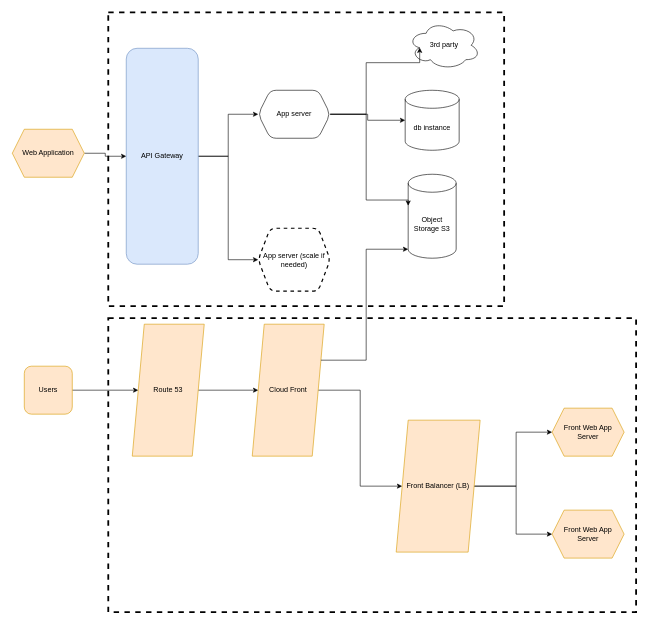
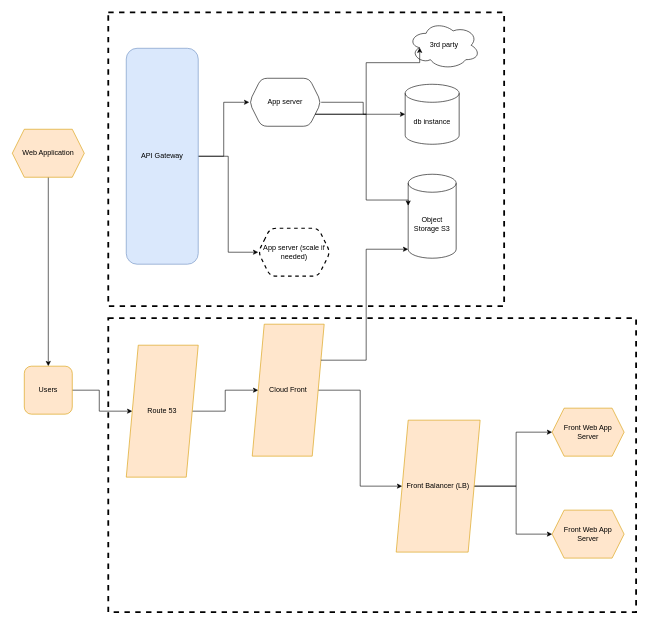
- <mxCell id="9" value="App server" style="shape=hexagon;perimeter=hexagonPerimeter2;whiteSpace=wrap;html=1;fixedSize=1;rounded=1;" vertex="1" parent="1"><mxGeometry x="430" y="150" width="120" height="80" as="geometry" /></mxCell>
+ <mxCell id="9" value="App server" style="shape=hexagon;perimeter=hexagonPerimeter2;whiteSpace=wrap;html=1;fixedSize=1;rounded=1;" vertex="1" parent="1"><mxGeometry x="415" y="130" width="120" height="80" as="geometry" /></mxCell>
- <mxCell id="12" value="db instance" style="shape=cylinder3;whiteSpace=wrap;html=1;boundedLbl=1;backgroundOutline=1;size=15;" vertex="1" parent="1"><mxGeometry x="675" y="150" width="90" height="100" as="geometry" /></mxCell>
+ <mxCell id="12" value="db instance" style="shape=cylinder3;whiteSpace=wrap;html=1;boundedLbl=1;backgroundOutline=1;size=15;" vertex="1" parent="1"><mxGeometry x="675" y="140" width="90" height="100" as="geometry" /></mxCell>
- <mxCell id="4" value="" style="edgeStyle=orthogonalEdgeStyle;rounded=0;orthogonalLoop=1;jettySize=auto;html=1;" edge="1" parent="1" source="5" target="8"><mxGeometry relative="1" as="geometry" /></mxCell>
+ <mxCell id="4" value="" style="edgeStyle=orthogonalEdgeStyle;rounded=0;orthogonalLoop=1;jettySize=auto;html=1;" edge="1" parent="1" source="5" target="16"><mxGeometry relative="1" as="geometry" /></mxCell>
- <mxCell id="10" value="App server (scale if needed)" style="shape=hexagon;perimeter=hexagonPerimeter2;whiteSpace=wrap;html=1;fixedSize=1;rounded=1;dashed=1;strokeWidth=2;" vertex="1" parent="1"><mxGeometry x="430" y="380" width="120" height="105" as="geometry" /></mxCell>
+ <mxCell id="10" value="App server (scale if needed)" style="shape=hexagon;perimeter=hexagonPerimeter2;whiteSpace=wrap;html=1;fixedSize=1;rounded=1;dashed=1;strokeWidth=2;" vertex="1" parent="1"><mxGeometry x="430" y="380" width="120" height="80" as="geometry" /></mxCell>
- <mxCell id="18" value="Route 53" style="shape=parallelogram;perimeter=parallelogramPerimeter;whiteSpace=wrap;html=1;fixedSize=1;fillColor=#ffe6cc;strokeColor=#d79b00;" vertex="1" parent="1"><mxGeometry x="220" y="540" width="120" height="220" as="geometry" /></mxCell>
+ <mxCell id="18" value="Route 53" style="shape=parallelogram;perimeter=parallelogramPerimeter;whiteSpace=wrap;html=1;fixedSize=1;fillColor=#ffe6cc;strokeColor=#d79b00;" vertex="1" parent="1"><mxGeometry x="210" y="575" width="120" height="220" as="geometry" /></mxCell>
